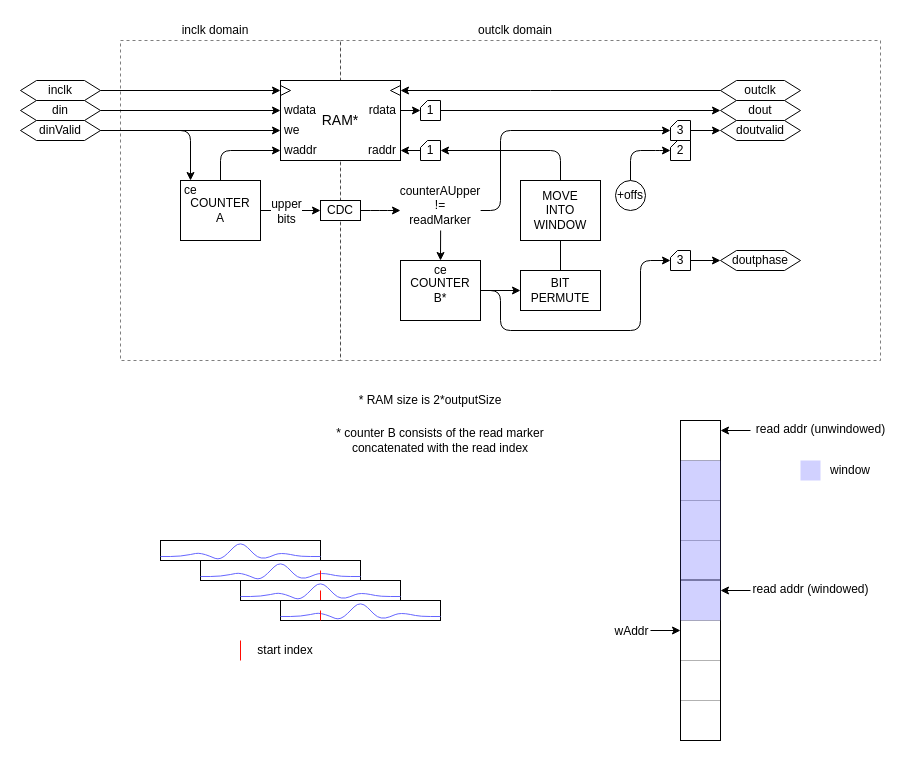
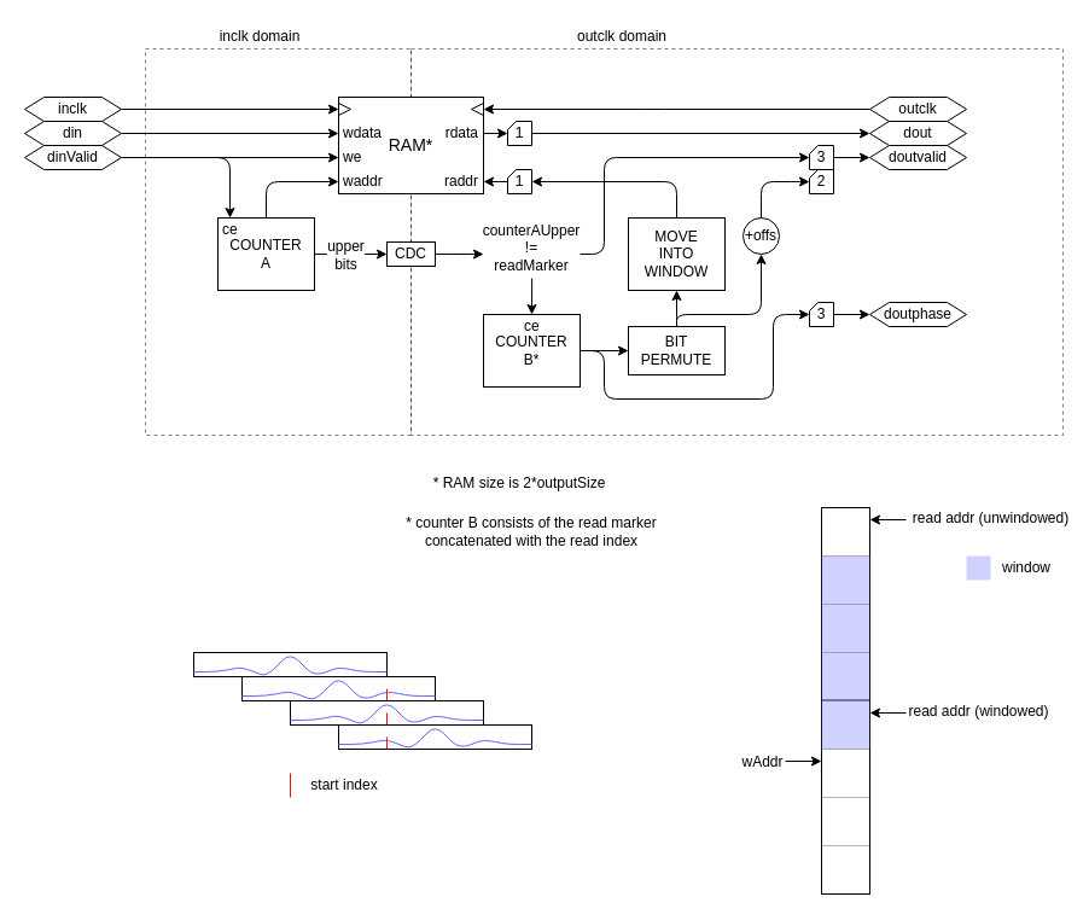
- <mxCell id="74" style="edgeStyle=orthogonalEdgeStyle;rounded=1;orthogonalLoop=1;jettySize=auto;html=1;exitX=0.5;exitY=0;exitDx=0;exitDy=0;entryX=0.5;entryY=1;entryDx=0;entryDy=0;strokeColor=#000000;fontSize=12;endArrow=none;" parent="1" source="59" target="71" edge="1"><mxGeometry relative="1" as="geometry" /></mxCell>
+ <mxCell id="74" style="edgeStyle=orthogonalEdgeStyle;rounded=1;orthogonalLoop=1;jettySize=auto;html=1;exitX=0.5;exitY=0;exitDx=0;exitDy=0;entryX=0.5;entryY=1;entryDx=0;entryDy=0;strokeColor=#000000;fontSize=12;" parent="1" source="59" target="71" edge="1"><mxGeometry relative="1" as="geometry" /></mxCell>
+ <mxCell id="102" style="edgeStyle=orthogonalEdgeStyle;rounded=1;orthogonalLoop=1;jettySize=auto;html=1;exitX=0.5;exitY=0;exitDx=0;exitDy=0;entryX=0.5;entryY=1;entryDx=0;entryDy=0;strokeColor=#000000;fontSize=12;" edge="1" parent="1" source="59" target="101"><mxGeometry relative="1" as="geometry"><Array as="points"><mxPoint x="560" y="260" /><mxPoint x="630" y="260" /></Array></mxGeometry></mxCell>
